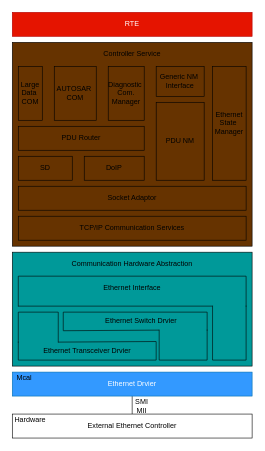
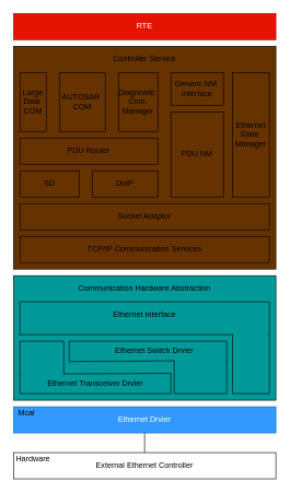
- <mxCell id="8" value="SMI MII" style="text;html=1;strokeColor=none;fillColor=none;align=center;verticalAlign=middle;whiteSpace=wrap;rounded=0;" parent="1" vertex="1"><mxGeometry x="216" y="667" width="40" height="20" as="geometry" /></mxCell>
